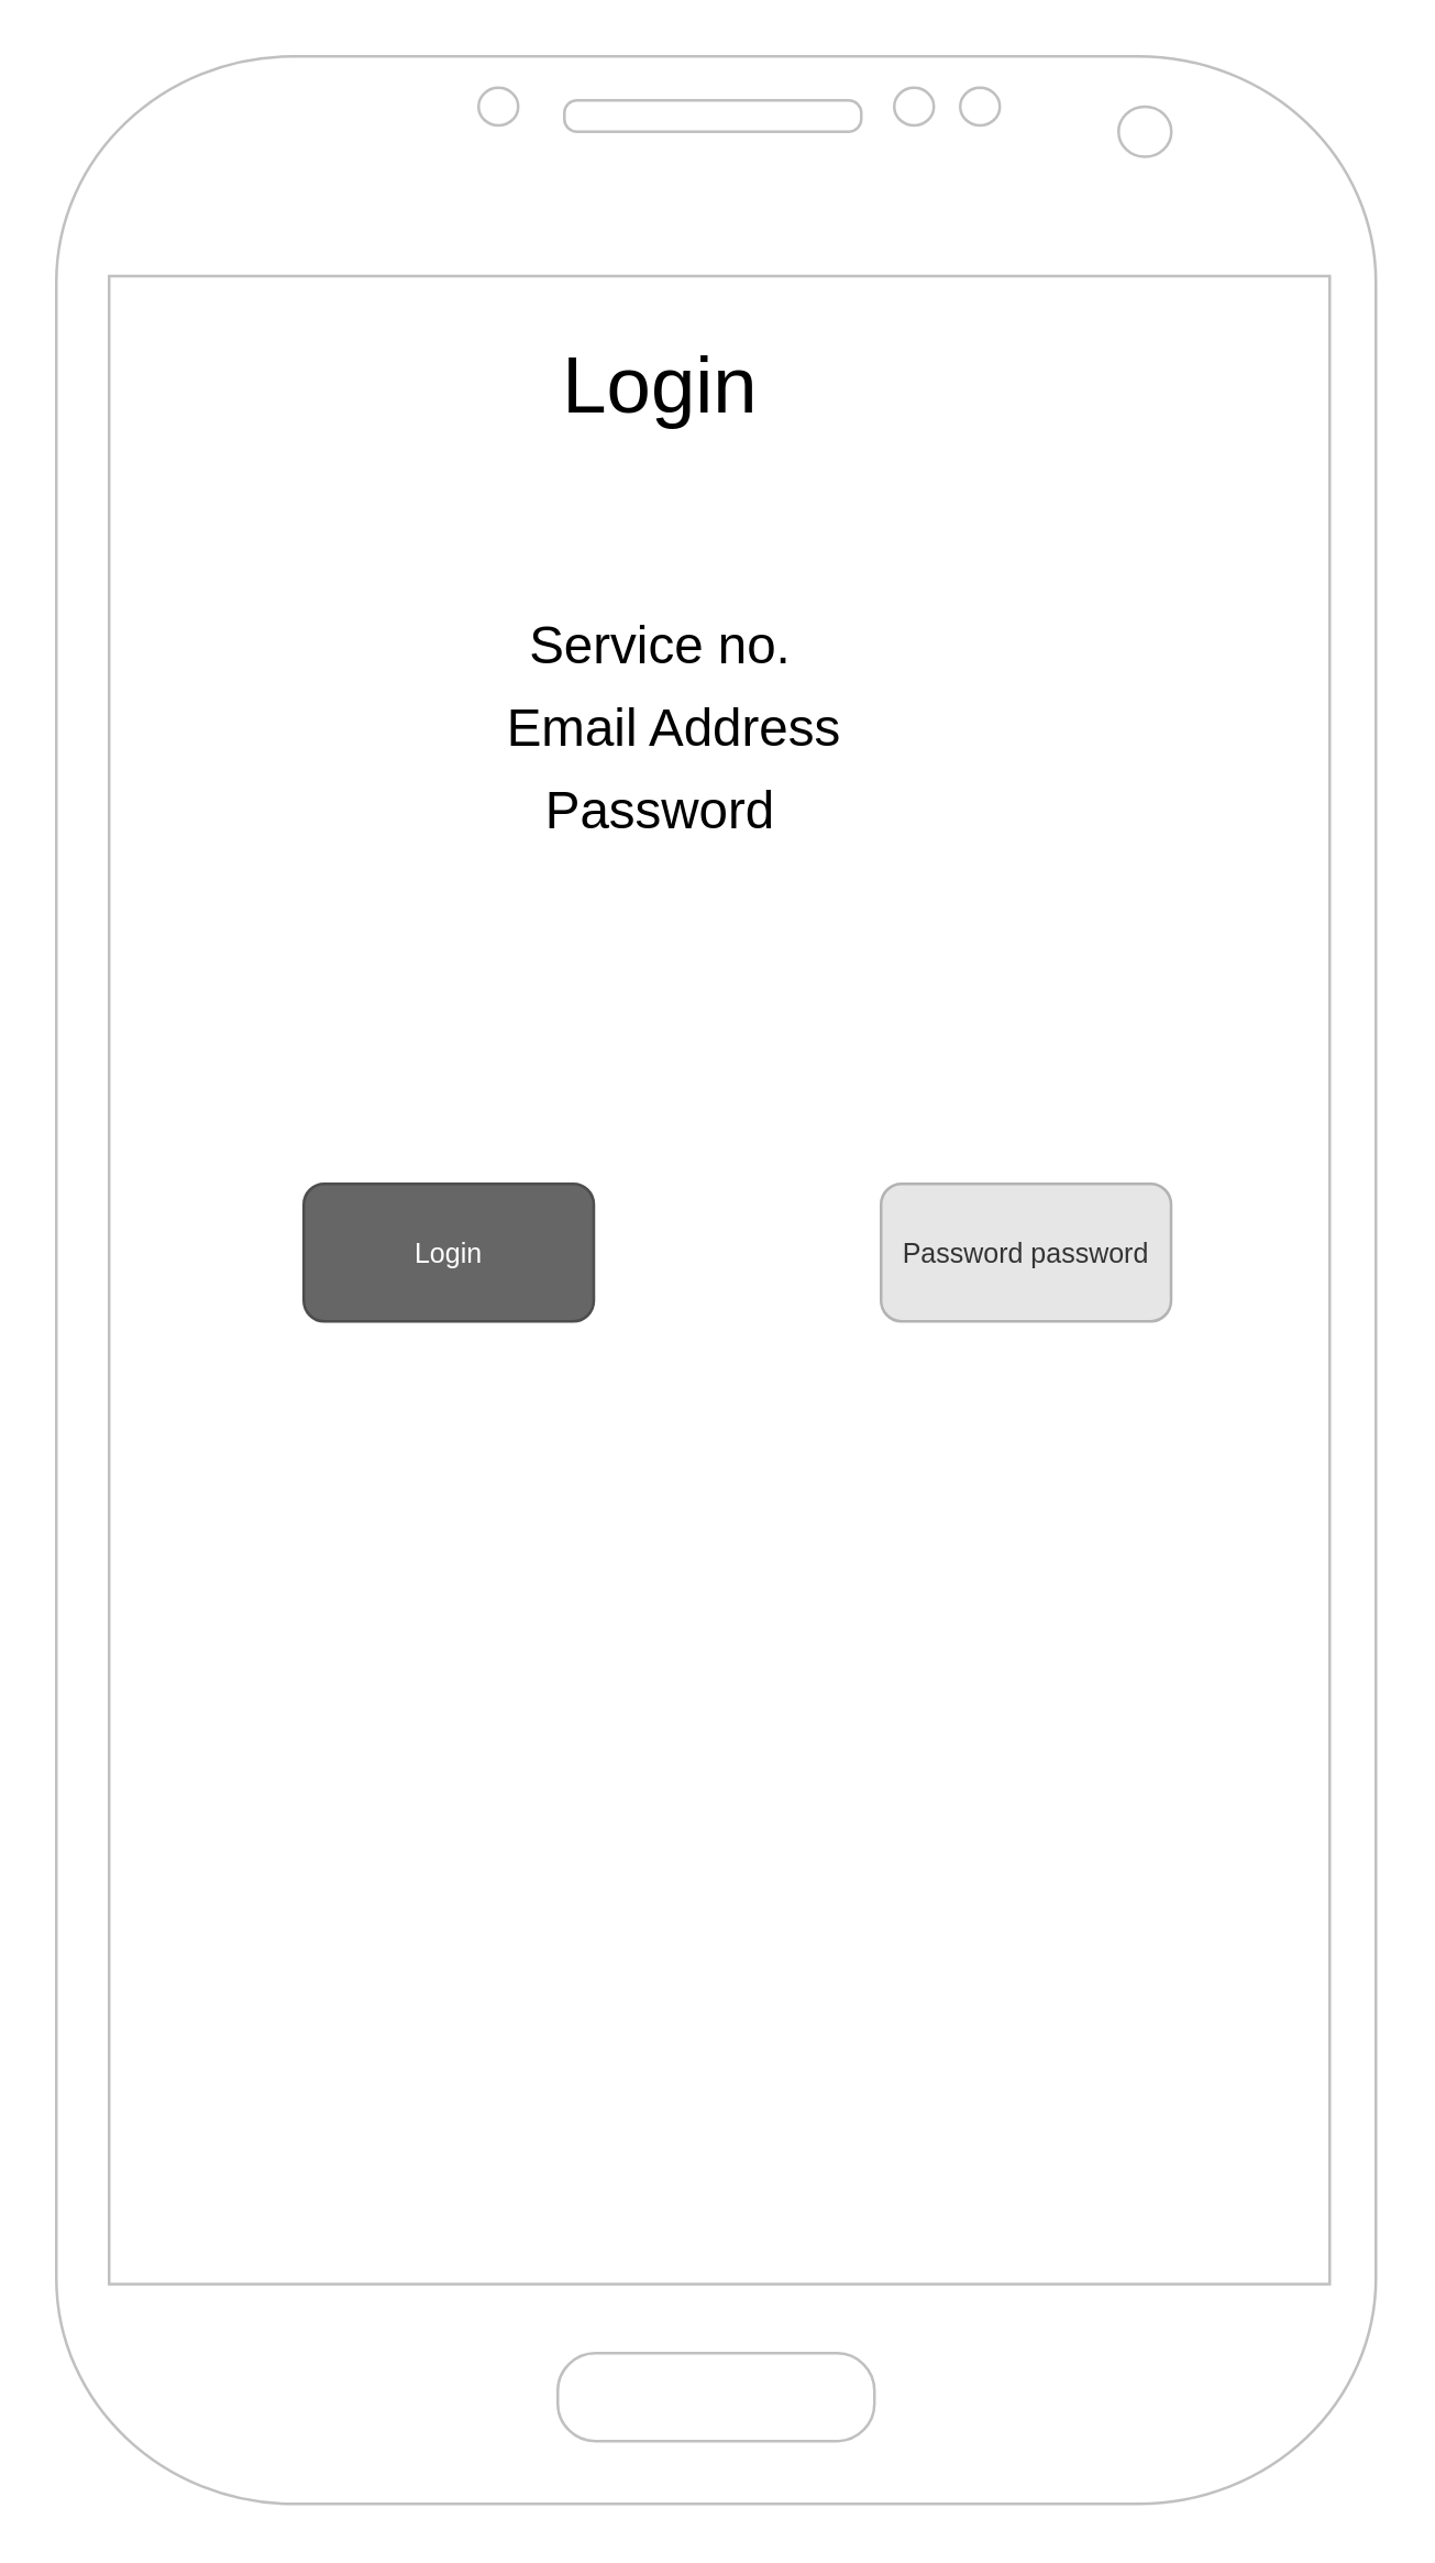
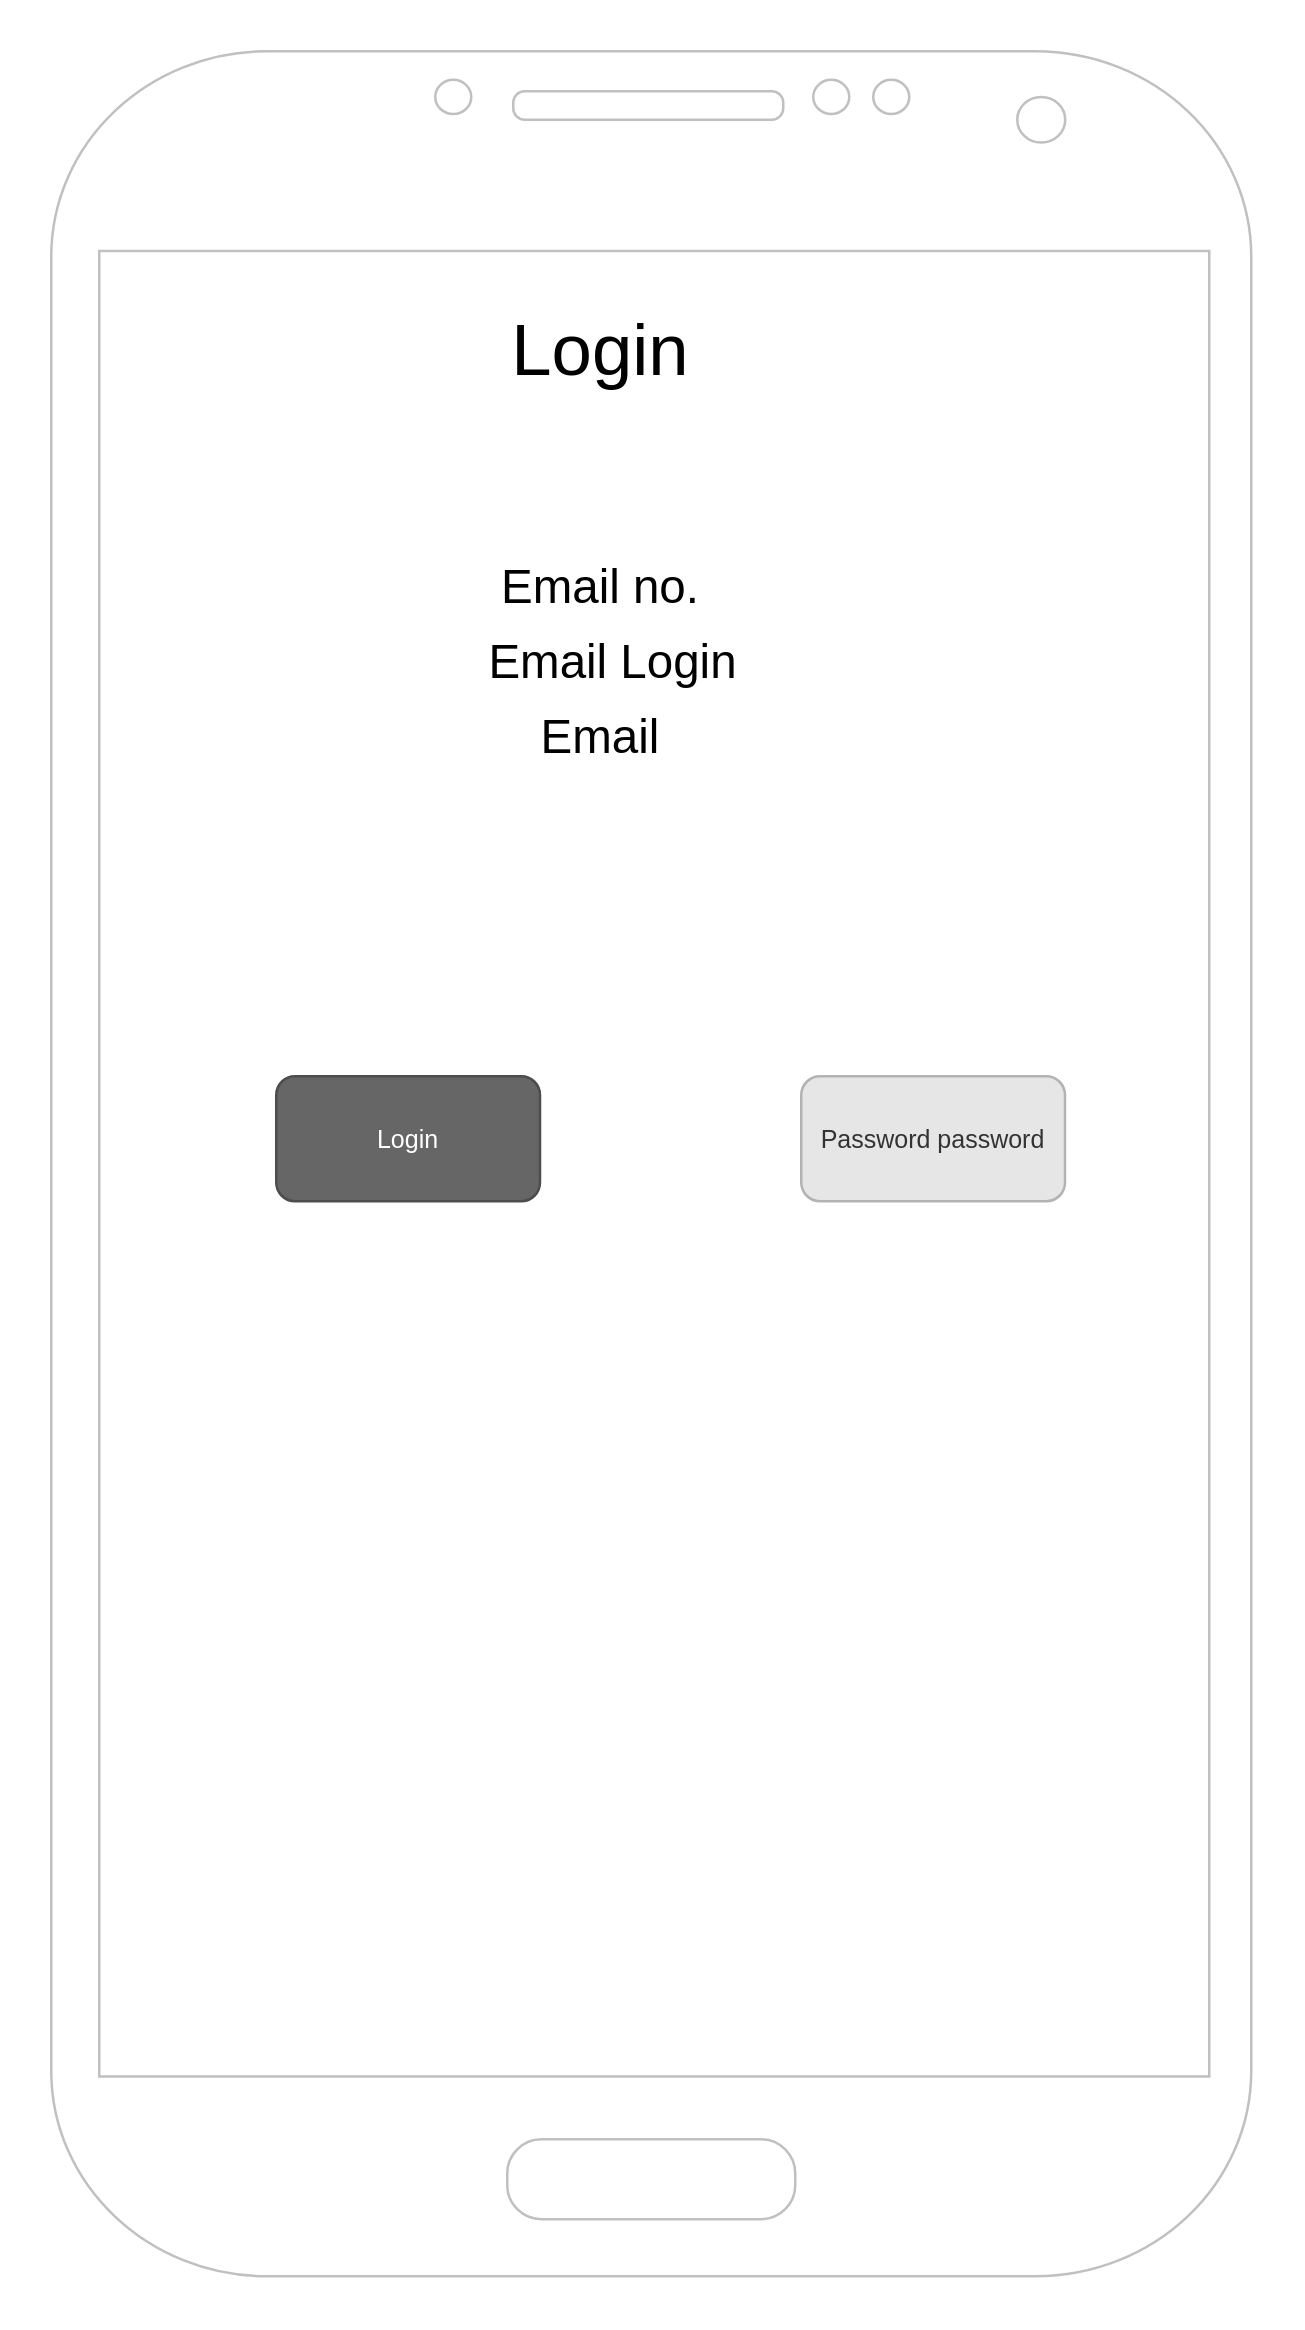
- <mxCell id="4" value="Service no." style="text;html=1;strokeColor=none;fillColor=none;align=center;verticalAlign=middle;whiteSpace=wrap;rounded=0;fontSize=19;" parent="1" vertex="1"><mxGeometry x="175" y="220" width="130" height="30" as="geometry" /></mxCell>
+ <mxCell id="4" value="Email no." style="text;html=1;strokeColor=none;fillColor=none;align=center;verticalAlign=middle;whiteSpace=wrap;rounded=0;fontSize=19;" parent="1" vertex="1"><mxGeometry x="175" y="220" width="130" height="30" as="geometry" /></mxCell>
- <mxCell id="5" value="Email Address" style="text;html=1;strokeColor=none;fillColor=none;align=center;verticalAlign=middle;whiteSpace=wrap;rounded=0;fontSize=19;" parent="1" vertex="1"><mxGeometry x="180" y="250" width="130" height="30" as="geometry" /></mxCell>
+ <mxCell id="5" value="Email Login" style="text;html=1;strokeColor=none;fillColor=none;align=center;verticalAlign=middle;whiteSpace=wrap;rounded=0;fontSize=19;" parent="1" vertex="1"><mxGeometry x="180" y="250" width="130" height="30" as="geometry" /></mxCell>
- <mxCell id="6" value="Password" style="text;html=1;strokeColor=none;fillColor=none;align=center;verticalAlign=middle;whiteSpace=wrap;rounded=0;fontSize=19;" parent="1" vertex="1"><mxGeometry x="175" y="280" width="130" height="30" as="geometry" /></mxCell>
+ <mxCell id="6" value="Email" style="text;html=1;strokeColor=none;fillColor=none;align=center;verticalAlign=middle;whiteSpace=wrap;rounded=0;fontSize=19;" parent="1" vertex="1"><mxGeometry x="175" y="280" width="130" height="30" as="geometry" /></mxCell>
